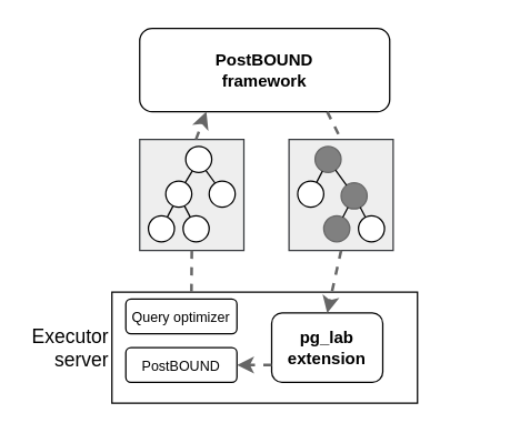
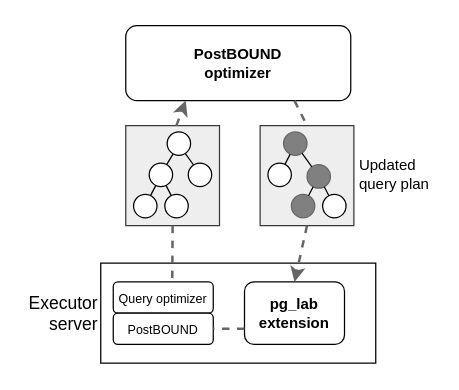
- <mxCell id="5" value="&lt;b&gt;PostBOUND&lt;br&gt;framework&lt;/b&gt;" style="rounded=1;whiteSpace=wrap;html=1;" parent="1" vertex="1"><mxGeometry x="100" y="20" width="180" height="60" as="geometry" /></mxCell>
+ <mxCell id="5" value="&lt;b&gt;PostBOUND&lt;br&gt;optimizer&lt;/b&gt;" style="rounded=1;whiteSpace=wrap;html=1;" parent="1" vertex="1"><mxGeometry x="100" y="20" width="180" height="60" as="geometry" /></mxCell>
+ <mxCell id="32" value="Updated query plan" style="text;html=1;align=left;verticalAlign=middle;whiteSpace=wrap;rounded=0;" parent="1" vertex="1"><mxGeometry x="285" y="124" width="60" height="30" as="geometry" /></mxCell>
- <mxCell id="33" value="&lt;font style=&quot;font-size: 10px;&quot;&gt;Query optimizer&lt;/font&gt;" style="rounded=1;whiteSpace=wrap;html=1;" parent="1" vertex="1"><mxGeometry x="90" y="215" width="80" height="25" as="geometry" /></mxCell>
+ <mxCell id="33" value="&lt;font style=&quot;font-size: 10px;&quot;&gt;Query optimizer&lt;/font&gt;" style="rounded=1;whiteSpace=wrap;html=1;" parent="1" vertex="1"><mxGeometry x="90" y="225" width="80" height="25" as="geometry" /></mxCell>
- <mxCell id="35" value="" style="endArrow=classic;html=1;rounded=0;strokeWidth=2;fillColor=#f5f5f5;strokeColor=#666666;dashed=1;exitX=0;exitY=0.75;exitDx=0;exitDy=0;" parent="1" source="3" target="34" edge="1"><mxGeometry width="50" height="50" relative="1" as="geometry"><mxPoint x="90" y="200" as="sourcePoint" /><mxPoint x="140" y="150" as="targetPoint" /></mxGeometry></mxCell>
+ <mxCell id="35" value="" style="endArrow=none;html=1;rounded=0;strokeWidth=2;fillColor=#f5f5f5;strokeColor=#666666;dashed=1;exitX=0;exitY=0.75;exitDx=0;exitDy=0;" parent="1" source="3" target="34" edge="1"><mxGeometry width="50" height="50" relative="1" as="geometry"><mxPoint x="90" y="200" as="sourcePoint" /><mxPoint x="140" y="150" as="targetPoint" /></mxGeometry></mxCell>
